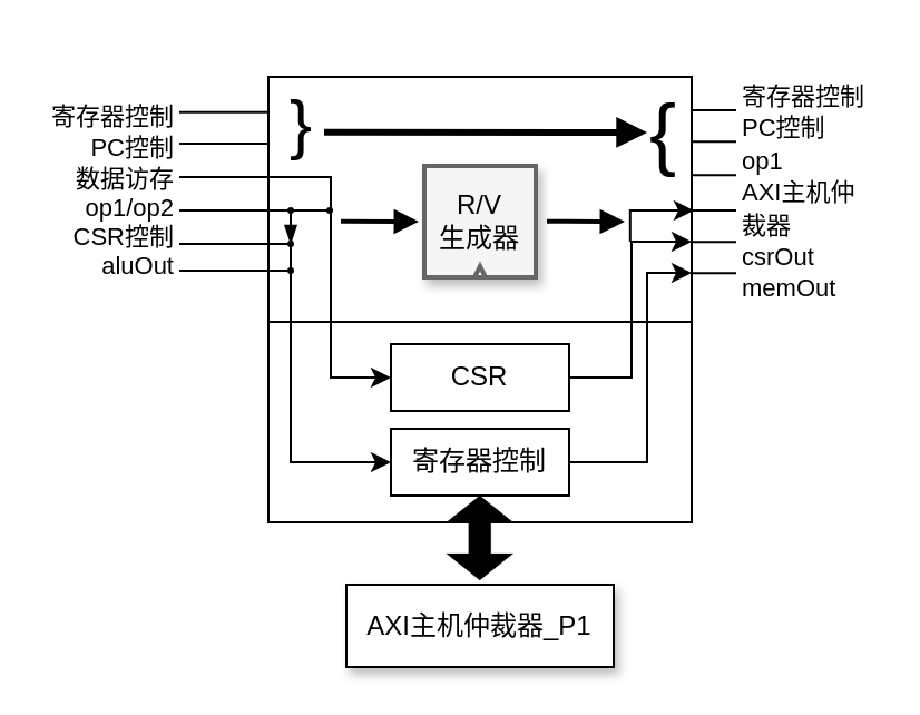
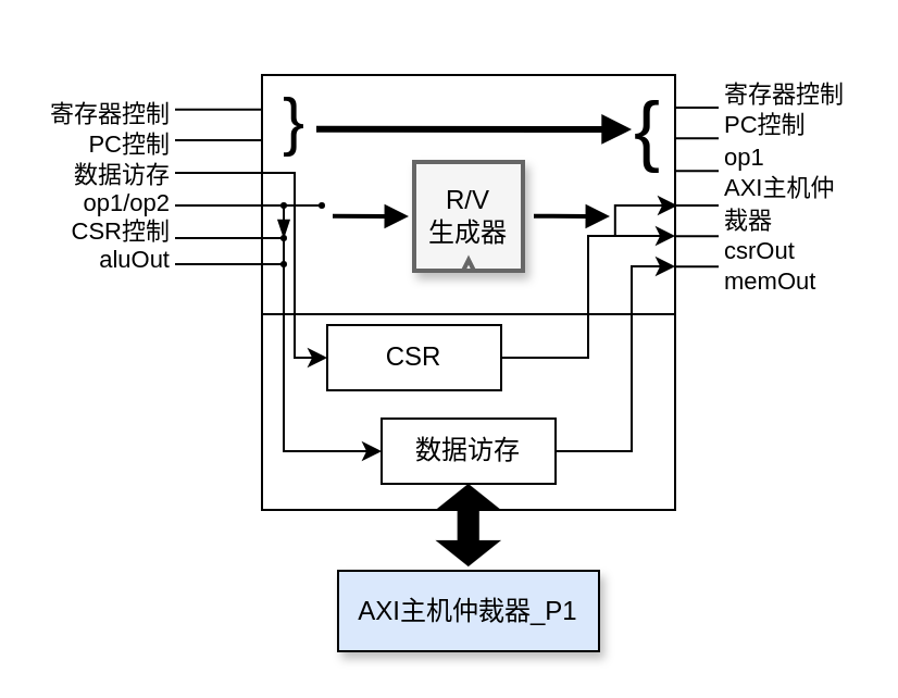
- <mxCell id="6" value="CSR" style="rounded=0;whiteSpace=wrap;html=1;" parent="1" vertex="1"><mxGeometry x="175" y="154" width="80" height="30" as="geometry" /></mxCell>
+ <mxCell id="6" value="CSR" style="rounded=0;whiteSpace=wrap;html=1;" parent="1" vertex="1"><mxGeometry x="150" y="149" width="80" height="30" as="geometry" /></mxCell>
- <mxCell id="20" value="寄存器控制" style="rounded=0;whiteSpace=wrap;html=1;" parent="1" vertex="1"><mxGeometry x="175" y="192" width="80" height="30" as="geometry" /></mxCell>
+ <mxCell id="20" value="数据访存" style="rounded=0;whiteSpace=wrap;html=1;" parent="1" vertex="1"><mxGeometry x="175" y="192" width="80" height="30" as="geometry" /></mxCell>
- <mxCell id="34" value="AXI主机仲裁器_P1" style="rounded=0;whiteSpace=wrap;html=1;shadow=1;" parent="1" vertex="1"><mxGeometry x="155" y="262" width="120" height="37" as="geometry" /></mxCell>
+ <mxCell id="34" value="AXI主机仲裁器_P1" style="rounded=0;whiteSpace=wrap;html=1;shadow=1;fillColor=#dae8fc;" parent="1" vertex="1"><mxGeometry x="155" y="262" width="120" height="37" as="geometry" /></mxCell>
